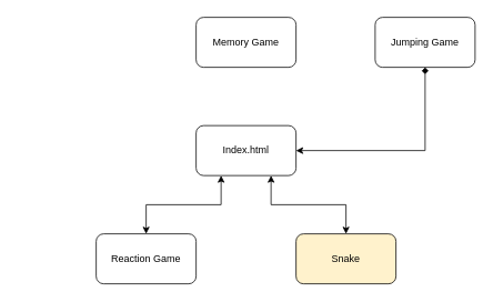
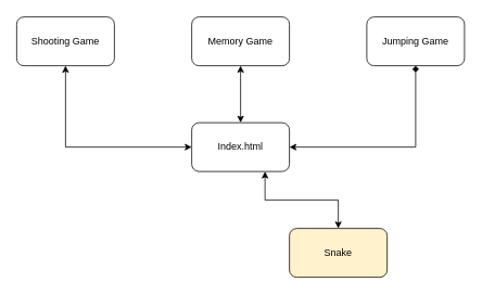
+ <mxCell id="9" value="Shooting Game" style="rounded=1;whiteSpace=wrap;html=1;" vertex="1" parent="1"><mxGeometry x="20" y="20" width="120" height="60" as="geometry" /></mxCell>
+ <mxCell id="2" style="edgeStyle=orthogonalEdgeStyle;rounded=0;orthogonalLoop=1;jettySize=auto;html=1;exitX=0.5;exitY=0;exitDx=0;exitDy=0;entryX=0.5;entryY=1;entryDx=0;entryDy=0;startArrow=classic;startFill=1;" edge="1" parent="1" source="7" target="8"><mxGeometry relative="1" as="geometry" /></mxCell>
+ <mxCell id="4" style="edgeStyle=orthogonalEdgeStyle;rounded=0;orthogonalLoop=1;jettySize=auto;html=1;exitX=0;exitY=0.5;exitDx=0;exitDy=0;entryX=0.5;entryY=1;entryDx=0;entryDy=0;startArrow=classic;startFill=1;" edge="1" parent="1" source="7" target="9"><mxGeometry relative="1" as="geometry" /></mxCell>
- <mxCell id="5" style="edgeStyle=orthogonalEdgeStyle;rounded=0;orthogonalLoop=1;jettySize=auto;html=1;exitX=0.25;exitY=1;exitDx=0;exitDy=0;entryX=0.5;entryY=0;entryDx=0;entryDy=0;startArrow=classic;startFill=1;" edge="1" parent="1" source="7" target="10"><mxGeometry relative="1" as="geometry" /></mxCell>
- <mxCell id="10" value="Reaction Game" style="rounded=1;whiteSpace=wrap;html=1;" vertex="1" parent="1"><mxGeometry x="115" y="280" width="120" height="60" as="geometry" /></mxCell>
